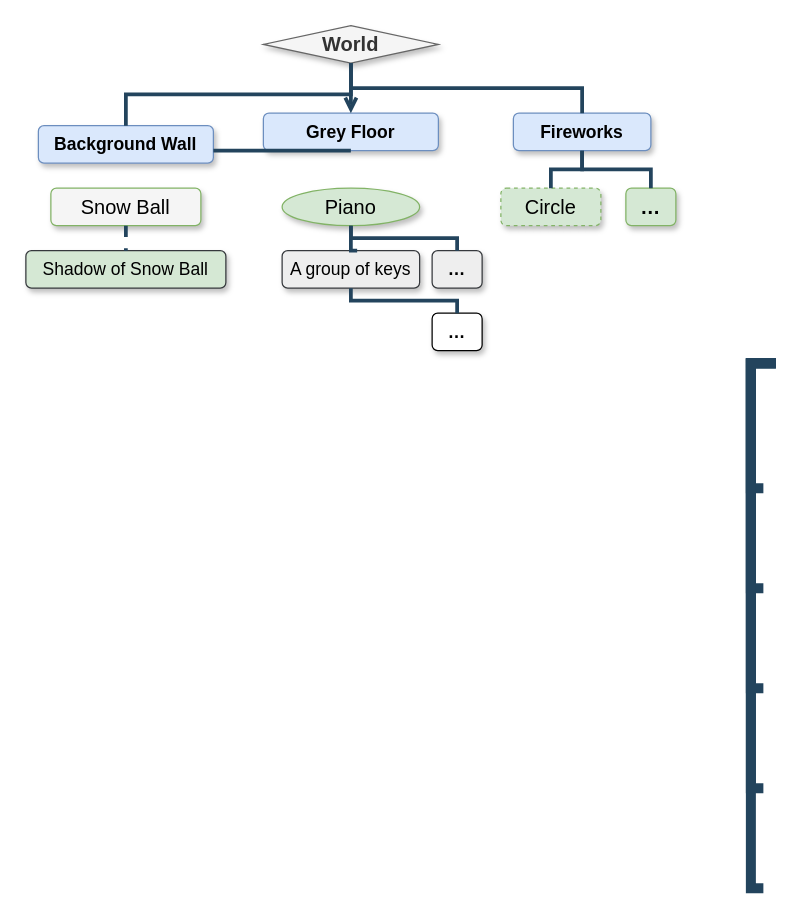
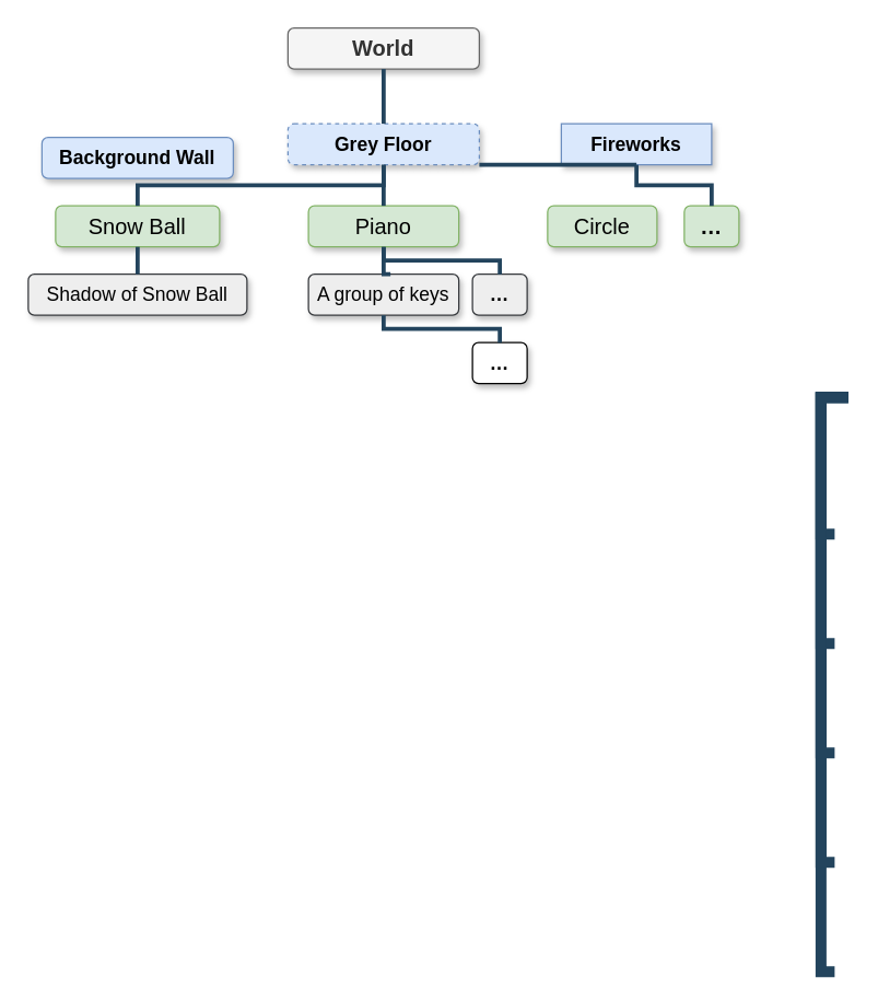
- <mxCell id="2" value="World" style="rhombus;whiteSpace=wrap;shadow=1;fontStyle=1;fontSize=16;fillColor=#f5f5f5;strokeColor=#666666;fontColor=#333333;" parent="1" vertex="1"><mxGeometry x="210" y="20" width="140" height="30" as="geometry" /></mxCell>
+ <mxCell id="2" value="World" style="whiteSpace=wrap;rounded=1;shadow=1;fontStyle=1;fontSize=16;fillColor=#f5f5f5;strokeColor=#666666;fontColor=#333333;" parent="1" vertex="1"><mxGeometry x="210" y="20" width="140" height="30" as="geometry" /></mxCell>
- <mxCell id="18" value="" style="edgeStyle=elbowEdgeStyle;elbow=vertical;rounded=0;fontColor=#000000;endArrow=none;endFill=0;strokeWidth=3;strokeColor=#23445D;exitX=0.5;exitY=1;exitDx=0;exitDy=0;entryX=0.5;entryY=0;entryDx=0;entryDy=0;" edge="1" parent="1" source="2" target="17"><mxGeometry width="100" height="100" relative="1" as="geometry"><mxPoint x="250" y="40" as="sourcePoint" /><mxPoint x="467" y="60" as="targetPoint" /></mxGeometry></mxCell>
- <mxCell id="16" value="" style="edgeStyle=elbowEdgeStyle;elbow=vertical;rounded=0;fontColor=#000000;endArrow=none;endFill=0;strokeWidth=3;strokeColor=#23445D;entryX=0.5;entryY=0;entryDx=0;entryDy=0;exitX=0.5;exitY=1;exitDx=0;exitDy=0;" parent="1" source="2" target="4" edge="1"><mxGeometry width="100" height="100" relative="1" as="geometry"><mxPoint x="240" y="60" as="sourcePoint" /><mxPoint x="460" y="10" as="targetPoint" /></mxGeometry></mxCell>
- <mxCell id="15" value="" style="edgeStyle=elbowEdgeStyle;elbow=vertical;rounded=0;fontColor=#000000;endArrow=open;endFill=0;strokeWidth=3;strokeColor=#23445D;exitX=0.5;exitY=1;exitDx=0;exitDy=0;entryX=0.5;entryY=0;entryDx=0;entryDy=0;" parent="1" source="2" target="3" edge="1"><mxGeometry width="100" height="100" relative="1" as="geometry"><mxPoint x="220" y="60" as="sourcePoint" /><mxPoint x="100" y="80" as="targetPoint" /></mxGeometry></mxCell>
+ <mxCell id="15" value="" style="edgeStyle=elbowEdgeStyle;elbow=vertical;rounded=0;fontColor=#000000;endArrow=none;endFill=0;strokeWidth=3;strokeColor=#23445D;exitX=0.5;exitY=1;exitDx=0;exitDy=0;entryX=0.5;entryY=0;entryDx=0;entryDy=0;" parent="1" source="2" target="3" edge="1"><mxGeometry width="100" height="100" relative="1" as="geometry"><mxPoint x="220" y="60" as="sourcePoint" /><mxPoint x="100" y="80" as="targetPoint" /></mxGeometry></mxCell>
- <mxCell id="3" value="Grey Floor" style="whiteSpace=wrap;rounded=1;fillColor=#dae8fc;strokeColor=#6c8ebf;shadow=1;fontStyle=1;fontSize=14" parent="1" vertex="1"><mxGeometry x="210" y="90" width="140" height="30" as="geometry" /></mxCell>
+ <mxCell id="3" value="Grey Floor" style="whiteSpace=wrap;rounded=1;fillColor=#dae8fc;strokeColor=#6c8ebf;shadow=1;fontStyle=1;fontSize=14;dashed=1;" parent="1" vertex="1"><mxGeometry x="210" y="90" width="140" height="30" as="geometry" /></mxCell>
- <mxCell id="17" value="Fireworks" style="whiteSpace=wrap;rounded=1;fillColor=#dae8fc;strokeColor=#6c8ebf;shadow=1;fontStyle=1;fontSize=14" vertex="1" parent="1"><mxGeometry x="410" y="90" width="110" height="30" as="geometry" /></mxCell>
+ <mxCell id="17" value="Fireworks" style="whiteSpace=wrap;fillColor=#dae8fc;strokeColor=#6c8ebf;shadow=1;fontStyle=1;fontSize=14;rounded=0;" vertex="1" parent="1"><mxGeometry x="410" y="90" width="110" height="30" as="geometry" /></mxCell>
- <mxCell id="9" value="" style="edgeStyle=elbowEdgeStyle;elbow=vertical;rounded=0;fontColor=#000000;endArrow=none;endFill=0;strokeWidth=3;strokeColor=#23445D;exitX=0.5;exitY=1;exitDx=0;exitDy=0;" parent="1" source="3" target="4" edge="1"><mxGeometry width="100" height="100" relative="1" as="geometry"><mxPoint x="100" y="130" as="sourcePoint" /><mxPoint x="270" y="140" as="targetPoint" /></mxGeometry></mxCell>
+ <mxCell id="9" value="" style="edgeStyle=elbowEdgeStyle;elbow=vertical;rounded=0;fontColor=#000000;endArrow=none;endFill=0;strokeWidth=3;strokeColor=#23445D;exitX=0.5;exitY=1;exitDx=0;exitDy=0;entryX=0.5;entryY=0;entryDx=0;entryDy=0;" parent="1" source="3" target="6" edge="1"><mxGeometry width="100" height="100" relative="1" as="geometry"><mxPoint x="100" y="130" as="sourcePoint" /><mxPoint x="270" y="140" as="targetPoint" /></mxGeometry></mxCell>
- <mxCell id="28" value="" style="edgeStyle=elbowEdgeStyle;elbow=vertical;rounded=0;fontColor=#000000;endArrow=none;endFill=0;strokeWidth=3;strokeColor=#23445D;exitX=0.5;exitY=1;exitDx=0;exitDy=0;entryX=0.5;entryY=0;entryDx=0;entryDy=0;" edge="1" parent="1" source="17" target="26"><mxGeometry width="100" height="100" relative="1" as="geometry"><mxPoint x="370" y="120" as="sourcePoint" /><mxPoint x="560" y="150" as="targetPoint" /></mxGeometry></mxCell>
+ <mxCell id="28" value="" style="edgeStyle=elbowEdgeStyle;elbow=vertical;rounded=0;fontColor=#000000;endArrow=none;endFill=0;strokeWidth=3;strokeColor=#23445D;exitX=0.5;exitY=1;exitDx=0;exitDy=0;" edge="1" parent="1" source="17" target="3"><mxGeometry width="100" height="100" relative="1" as="geometry"><mxPoint x="370" y="120" as="sourcePoint" /><mxPoint x="560" y="150" as="targetPoint" /></mxGeometry></mxCell>
+ <mxCell id="8" value="" style="edgeStyle=elbowEdgeStyle;elbow=vertical;rounded=0;fontColor=#000000;endArrow=none;endFill=0;strokeWidth=3;strokeColor=#23445D;" parent="1" source="3" target="5" edge="1"><mxGeometry width="100" height="100" relative="1" as="geometry"><mxPoint x="-170" y="250" as="sourcePoint" /><mxPoint x="-70" y="150" as="targetPoint" /><Array as="points"><mxPoint x="280" y="160" /></Array></mxGeometry></mxCell>
- <mxCell id="6" value="Snow Ball" style="whiteSpace=wrap;rounded=1;fillColor=#f5f5f5;strokeColor=#82b366;shadow=1;fontSize=16;" parent="1" vertex="1"><mxGeometry x="40" y="150" width="120" height="30" as="geometry" /></mxCell>
+ <mxCell id="6" value="Snow Ball" style="whiteSpace=wrap;rounded=1;fillColor=#d5e8d4;strokeColor=#82b366;shadow=1;fontSize=16;" parent="1" vertex="1"><mxGeometry x="40" y="150" width="120" height="30" as="geometry" /></mxCell>
- <mxCell id="5" value="Piano" style="ellipse;whiteSpace=wrap;fillColor=#d5e8d4;strokeColor=#82b366;shadow=1;fontSize=16;" parent="1" vertex="1"><mxGeometry x="225" y="150" width="110" height="30" as="geometry" /></mxCell>
+ <mxCell id="5" value="Piano" style="whiteSpace=wrap;rounded=1;fillColor=#d5e8d4;strokeColor=#82b366;shadow=1;fontSize=16;" parent="1" vertex="1"><mxGeometry x="225" y="150" width="110" height="30" as="geometry" /></mxCell>
- <mxCell id="26" value="Circle" style="whiteSpace=wrap;rounded=1;fillColor=#d5e8d4;strokeColor=#82b366;shadow=1;fontSize=16;dashed=1;" vertex="1" parent="1"><mxGeometry x="400" y="150" width="80" height="30" as="geometry" /></mxCell>
+ <mxCell id="26" value="Circle" style="whiteSpace=wrap;rounded=1;fillColor=#d5e8d4;strokeColor=#82b366;shadow=1;fontSize=16;" vertex="1" parent="1"><mxGeometry x="400" y="150" width="80" height="30" as="geometry" /></mxCell>
- <mxCell id="25" value="" style="edgeStyle=elbowEdgeStyle;elbow=vertical;rounded=0;fontColor=#000000;endArrow=none;endFill=0;strokeWidth=3;strokeColor=#23445D;exitX=0.5;exitY=1;exitDx=0;exitDy=0;entryX=0.5;entryY=0;entryDx=0;entryDy=0;dashed=1;" edge="1" parent="1" source="6" target="19"><mxGeometry width="100" height="100" relative="1" as="geometry"><mxPoint x="40" y="310" as="sourcePoint" /><mxPoint x="120" y="190" as="targetPoint" /></mxGeometry></mxCell>
+ <mxCell id="25" value="" style="edgeStyle=elbowEdgeStyle;elbow=vertical;rounded=0;fontColor=#000000;endArrow=none;endFill=0;strokeWidth=3;strokeColor=#23445D;exitX=0.5;exitY=1;exitDx=0;exitDy=0;entryX=0.5;entryY=0;entryDx=0;entryDy=0;" edge="1" parent="1" source="6" target="19"><mxGeometry width="100" height="100" relative="1" as="geometry"><mxPoint x="40" y="310" as="sourcePoint" /><mxPoint x="120" y="190" as="targetPoint" /></mxGeometry></mxCell>
- <mxCell id="19" value="Shadow of Snow Ball" style="whiteSpace=wrap;rounded=1;fillColor=#d5e8d4;strokeColor=#36393d;shadow=1;fontStyle=0;fontSize=14;" vertex="1" parent="1"><mxGeometry x="20" y="200" width="160" height="30" as="geometry" /></mxCell>
+ <mxCell id="19" value="Shadow of Snow Ball" style="whiteSpace=wrap;rounded=1;fillColor=#eeeeee;strokeColor=#36393d;shadow=1;fontStyle=0;fontSize=14;" vertex="1" parent="1"><mxGeometry x="20" y="200" width="160" height="30" as="geometry" /></mxCell>
